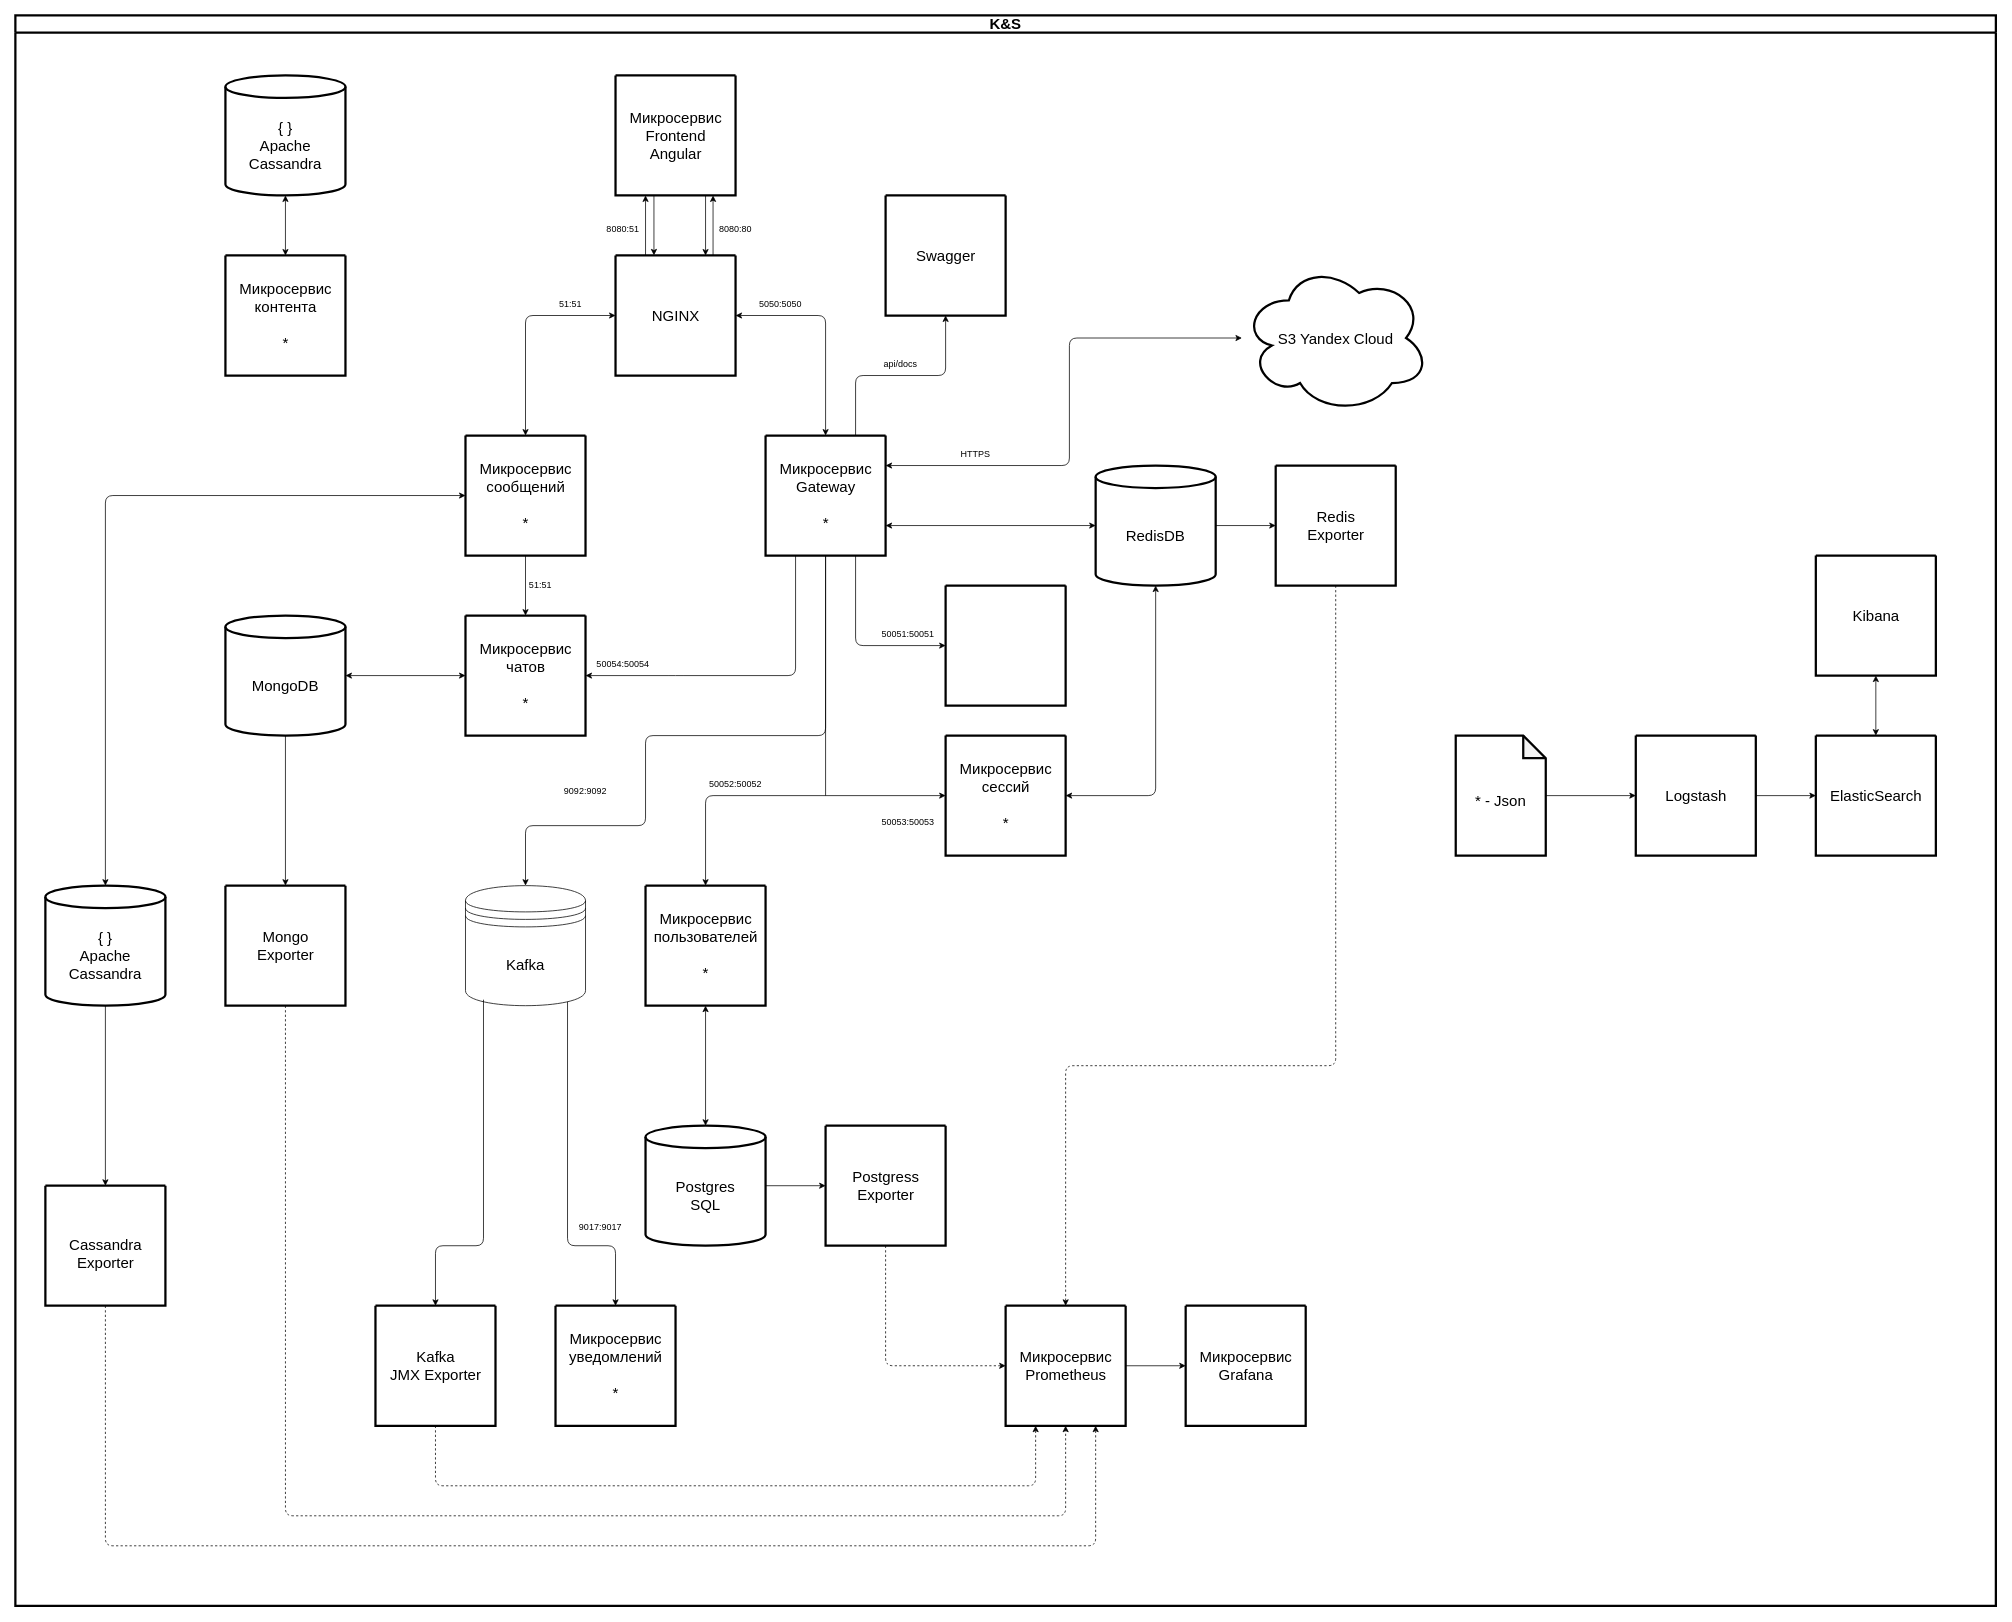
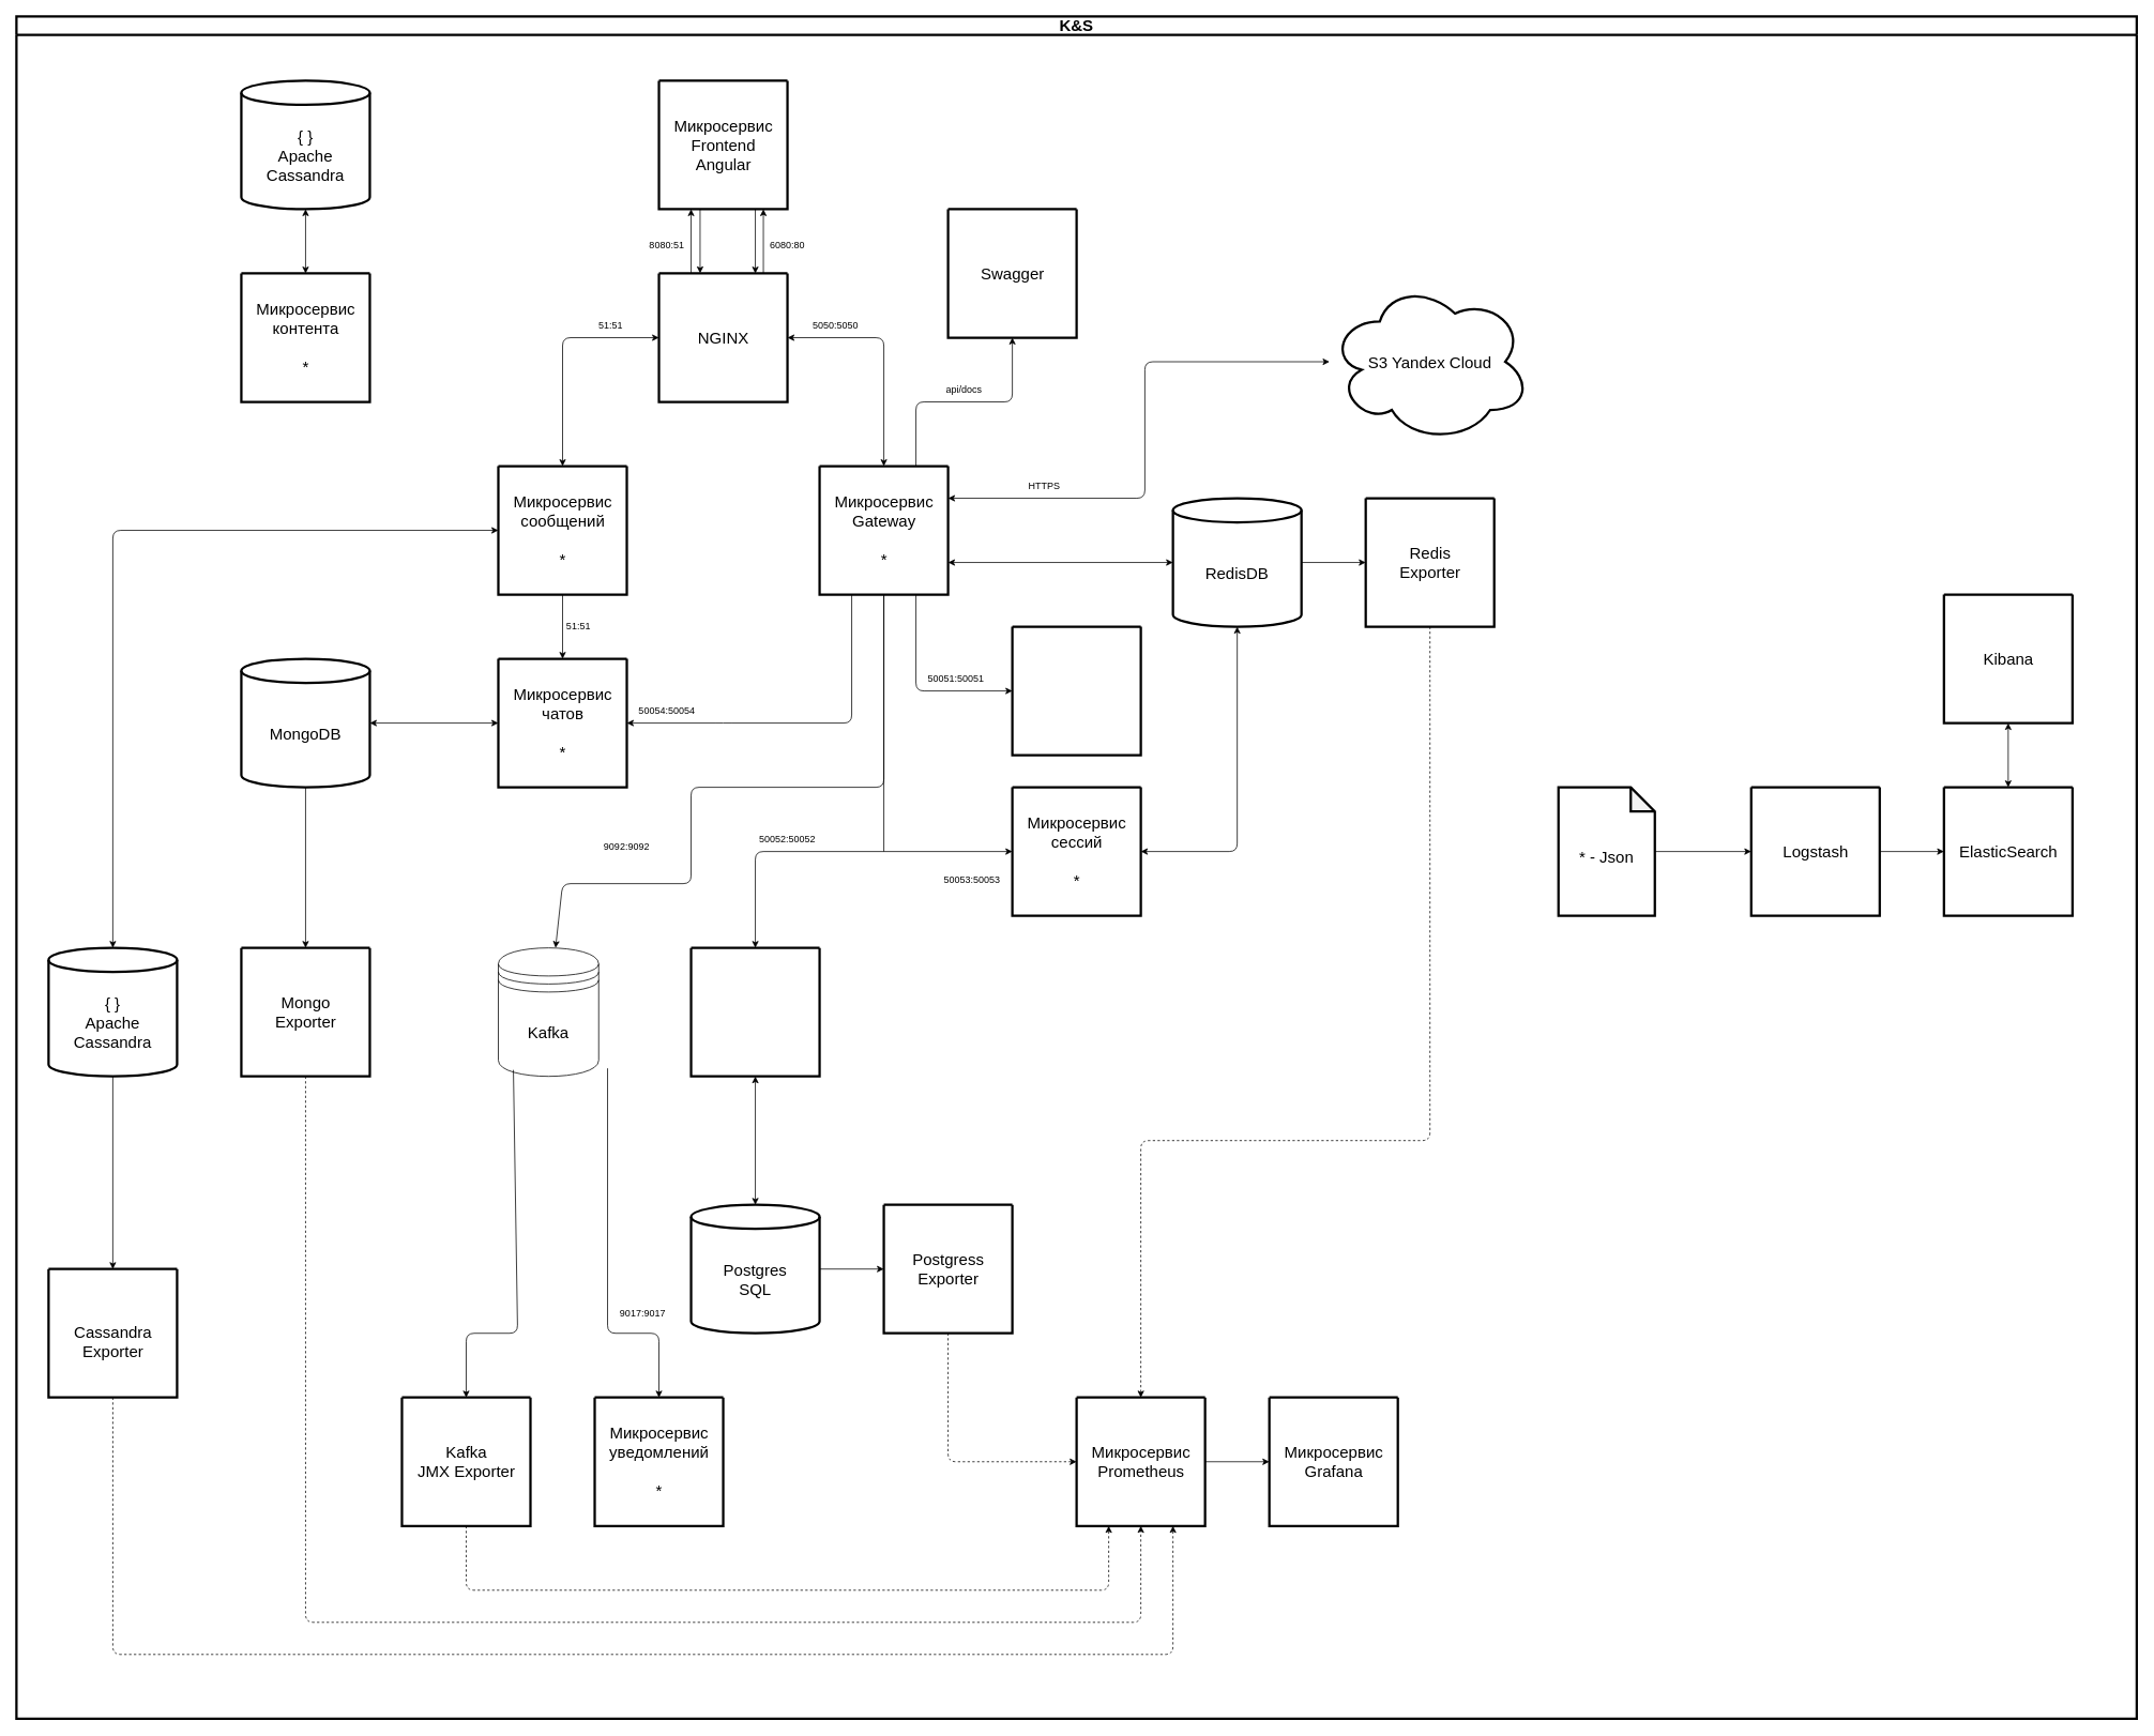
- <mxCell id="31" value="8080:80" style="text;html=1;strokeColor=none;fillColor=none;align=center;verticalAlign=middle;whiteSpace=wrap;rounded=0;" parent="2" vertex="1"><mxGeometry x="930" y="270" width="60" height="30" as="geometry" /></mxCell>
+ <mxCell id="31" value="6080:80" style="text;html=1;strokeColor=none;fillColor=none;align=center;verticalAlign=middle;whiteSpace=wrap;rounded=0;" parent="2" vertex="1"><mxGeometry x="930" y="270" width="60" height="30" as="geometry" /></mxCell>
- <mxCell id="36" value="50051:50051" style="text;html=1;strokeColor=none;fillColor=none;align=center;verticalAlign=middle;whiteSpace=wrap;rounded=0;" parent="2" vertex="1"><mxGeometry x="1160" y="810" width="60" height="30" as="geometry" /></mxCell>
+ <mxCell id="36" value="50051:50051" style="text;html=1;strokeColor=none;fillColor=none;align=center;verticalAlign=middle;whiteSpace=wrap;rounded=0;" parent="2" vertex="1"><mxGeometry x="1140" y="810" width="60" height="30" as="geometry" /></mxCell>
- <mxCell id="79" value="&lt;span style=&quot;font-size: 20px;&quot;&gt;Kafka&lt;/span&gt;" style="shape=datastore;whiteSpace=wrap;html=1;" parent="2" vertex="1"><mxGeometry x="600" y="1160" width="160" height="160" as="geometry" /></mxCell>
+ <mxCell id="79" value="&lt;span style=&quot;font-size: 20px;&quot;&gt;Kafka&lt;/span&gt;" style="shape=datastore;whiteSpace=wrap;html=1;" parent="2" vertex="1"><mxGeometry x="600" y="1160" width="125" height="160" as="geometry" /></mxCell>
- <mxCell id="17" value="&lt;font style=&quot;font-size: 20px;&quot;&gt;Микросервис &lt;br style=&quot;font-size: 20px;&quot;&gt;пользователей&lt;br&gt;&lt;br&gt;*&lt;br&gt;&lt;/font&gt;" style="text;html=1;align=center;verticalAlign=middle;resizable=0;points=[];autosize=1;strokeColor=none;fillColor=none;fontSize=20;" parent="16" vertex="1"><mxGeometry y="25" width="160" height="110" as="geometry" /></mxCell>
